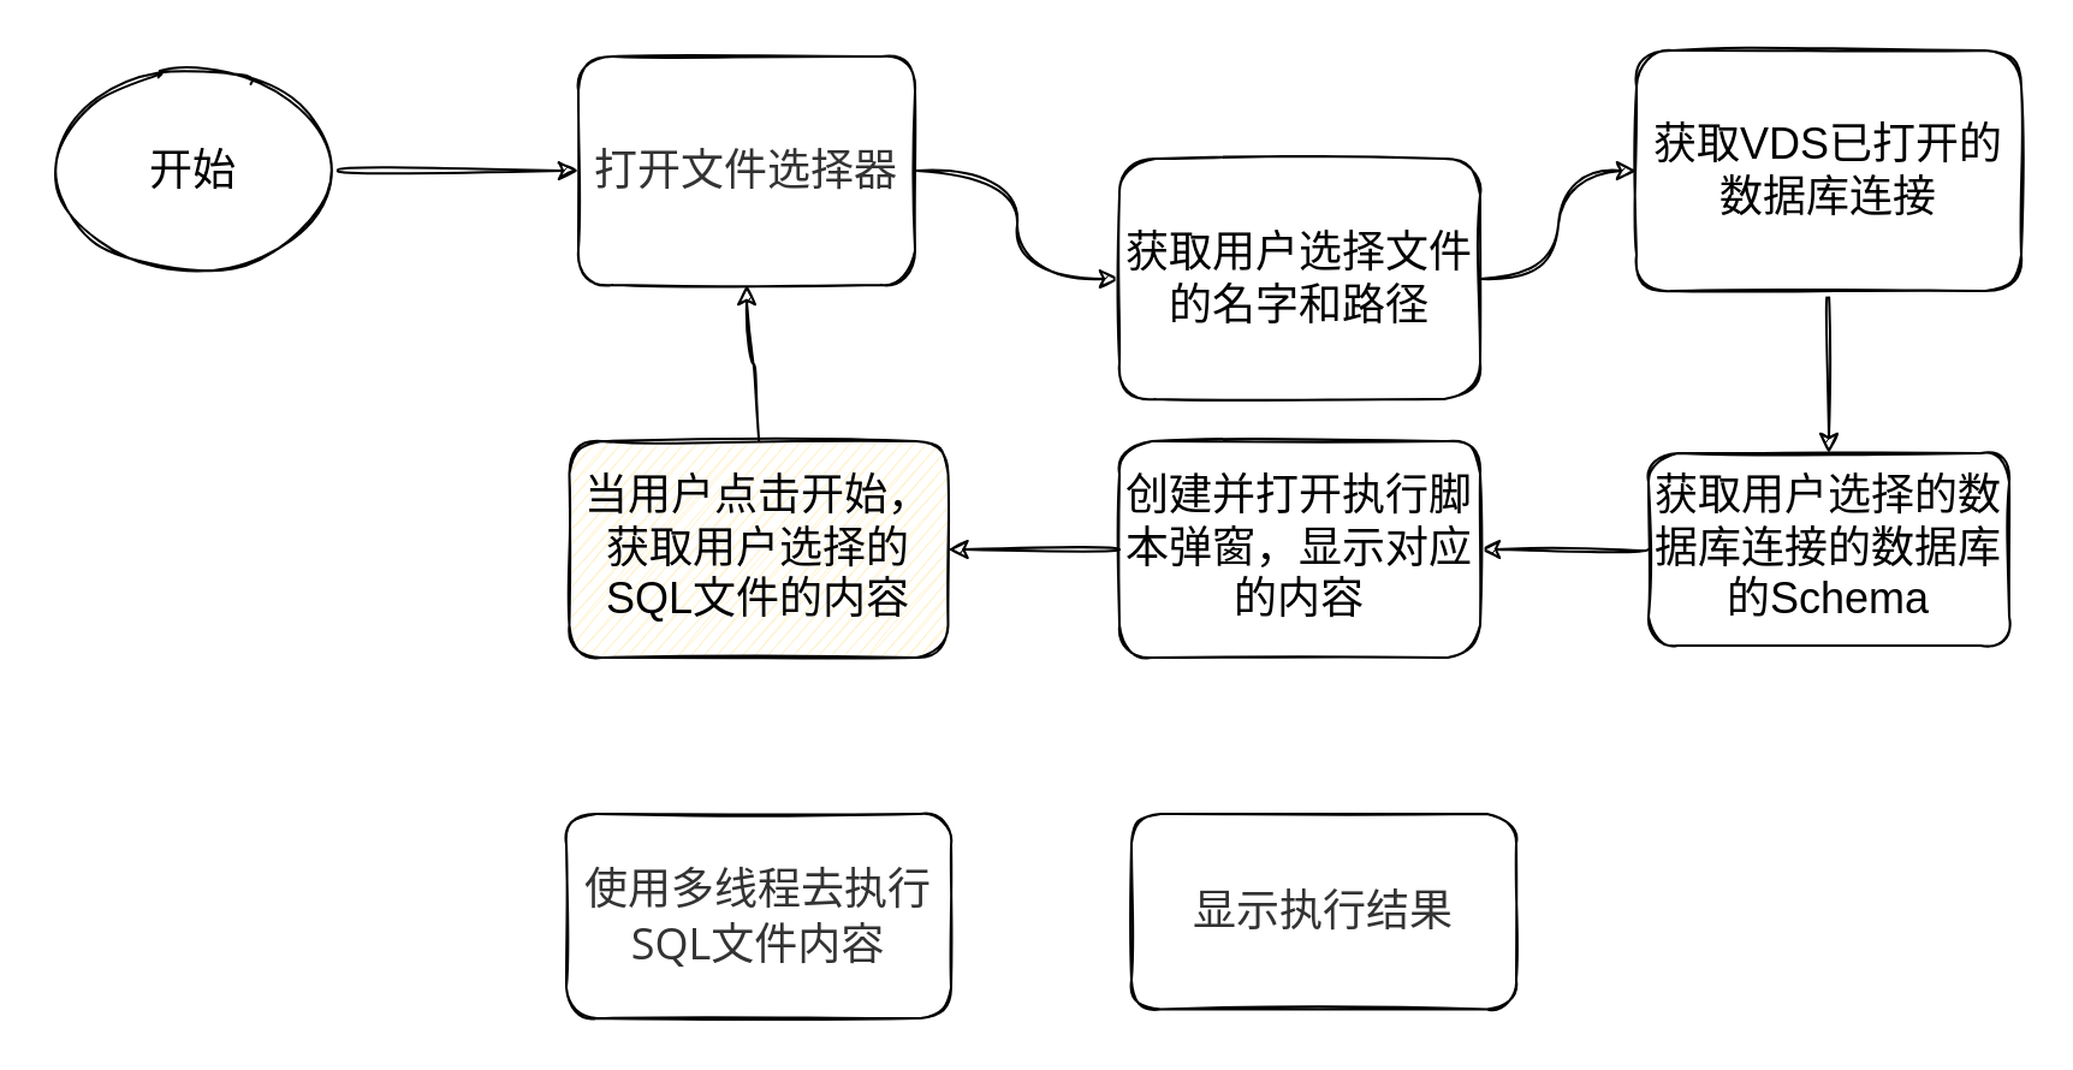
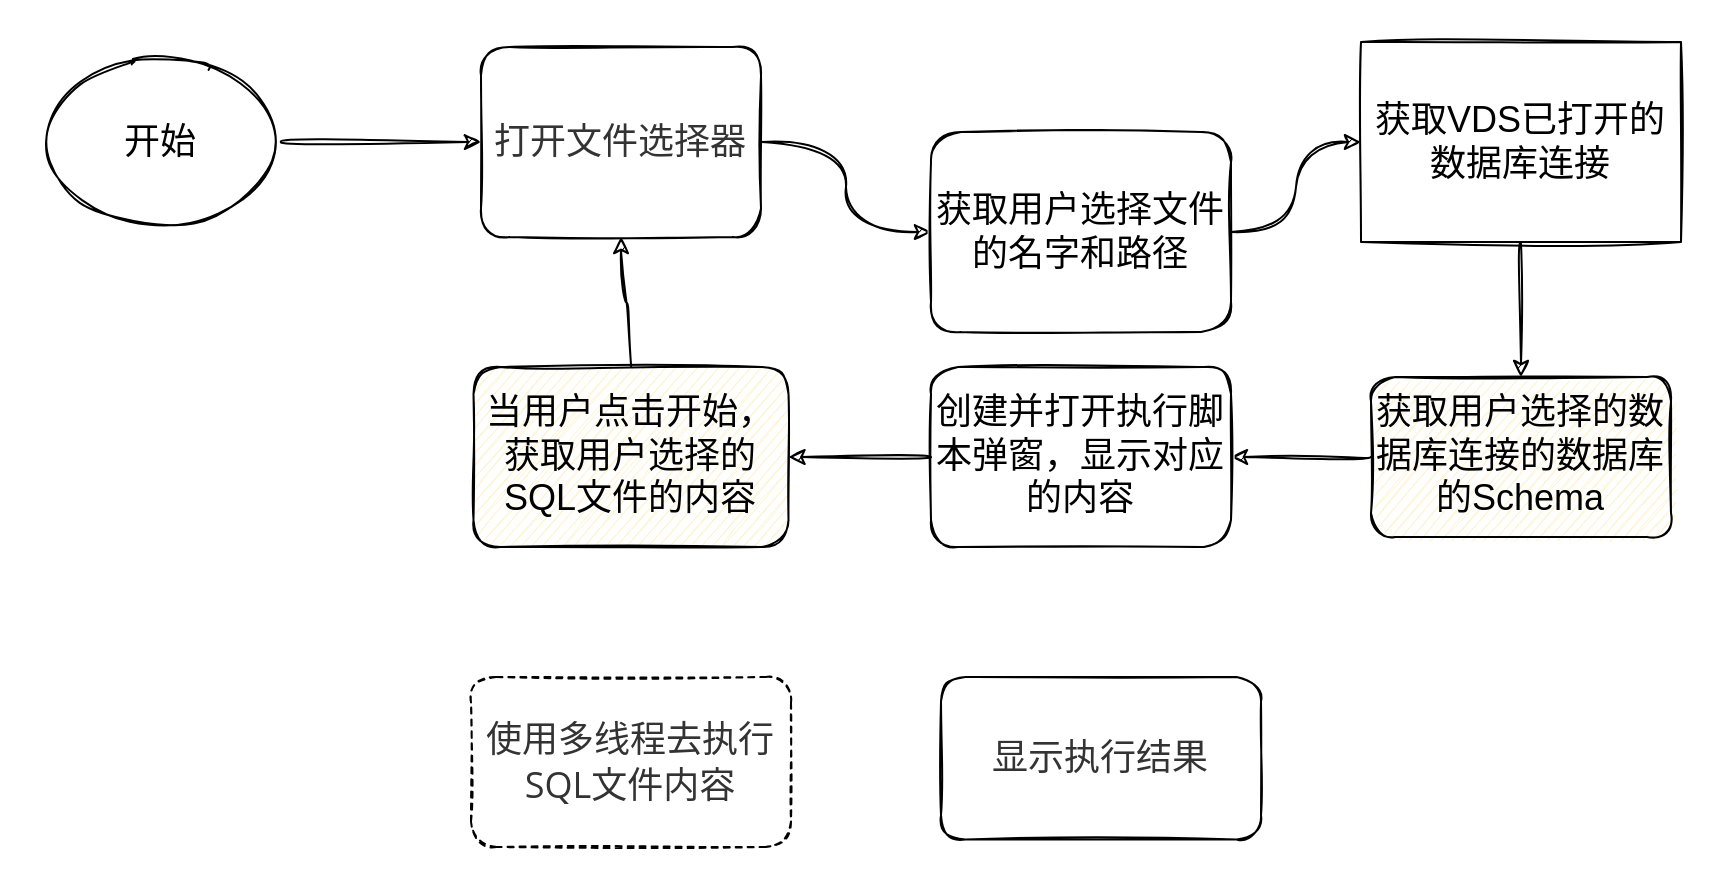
- <mxCell id="9" value="获取VDS已打开的数据库连接" style="rounded=1;whiteSpace=wrap;html=1;fontSize=18;sketch=1;" vertex="1" parent="1"><mxGeometry x="680" y="20.5" width="160" height="100" as="geometry" /></mxCell>
+ <mxCell id="9" value="获取VDS已打开的数据库连接" style="whiteSpace=wrap;html=1;fontSize=18;sketch=1;rounded=0;" vertex="1" parent="1"><mxGeometry x="680" y="20.5" width="160" height="100" as="geometry" /></mxCell>
- <mxCell id="11" value="获取用户选择的数据库连接的数据库的Schema" style="rounded=1;whiteSpace=wrap;html=1;fontSize=18;sketch=1;" vertex="1" parent="1"><mxGeometry x="685" y="188" width="150" height="80" as="geometry" /></mxCell>
+ <mxCell id="11" value="获取用户选择的数据库连接的数据库的Schema" style="rounded=1;whiteSpace=wrap;html=1;fontSize=18;sketch=1;fillColor=#fff2cc;" vertex="1" parent="1"><mxGeometry x="685" y="188" width="150" height="80" as="geometry" /></mxCell>
- <mxCell id="16" value="&lt;span style=&quot;color: rgb(51, 51, 51); font-family: &amp;quot;Open Sans&amp;quot;, &amp;quot;Clear Sans&amp;quot;, &amp;quot;Helvetica Neue&amp;quot;, Helvetica, Arial, &amp;quot;Segoe UI Emoji&amp;quot;, sans-serif; font-size: 18px; orphans: 4; text-align: start; background-color: rgb(255, 255, 255);&quot;&gt;使用多线程去执行SQL文件内容&lt;/span&gt;" style="rounded=1;whiteSpace=wrap;html=1;fontSize=18;sketch=1;" vertex="1" parent="1"><mxGeometry x="235" y="338" width="160" height="85" as="geometry" /></mxCell>
+ <mxCell id="16" value="&lt;span style=&quot;color: rgb(51, 51, 51); font-family: &amp;quot;Open Sans&amp;quot;, &amp;quot;Clear Sans&amp;quot;, &amp;quot;Helvetica Neue&amp;quot;, Helvetica, Arial, &amp;quot;Segoe UI Emoji&amp;quot;, sans-serif; font-size: 18px; orphans: 4; text-align: start; background-color: rgb(255, 255, 255);&quot;&gt;使用多线程去执行SQL文件内容&lt;/span&gt;" style="rounded=1;whiteSpace=wrap;html=1;fontSize=18;sketch=1;dashed=1;" vertex="1" parent="1"><mxGeometry x="235" y="338" width="160" height="85" as="geometry" /></mxCell>
